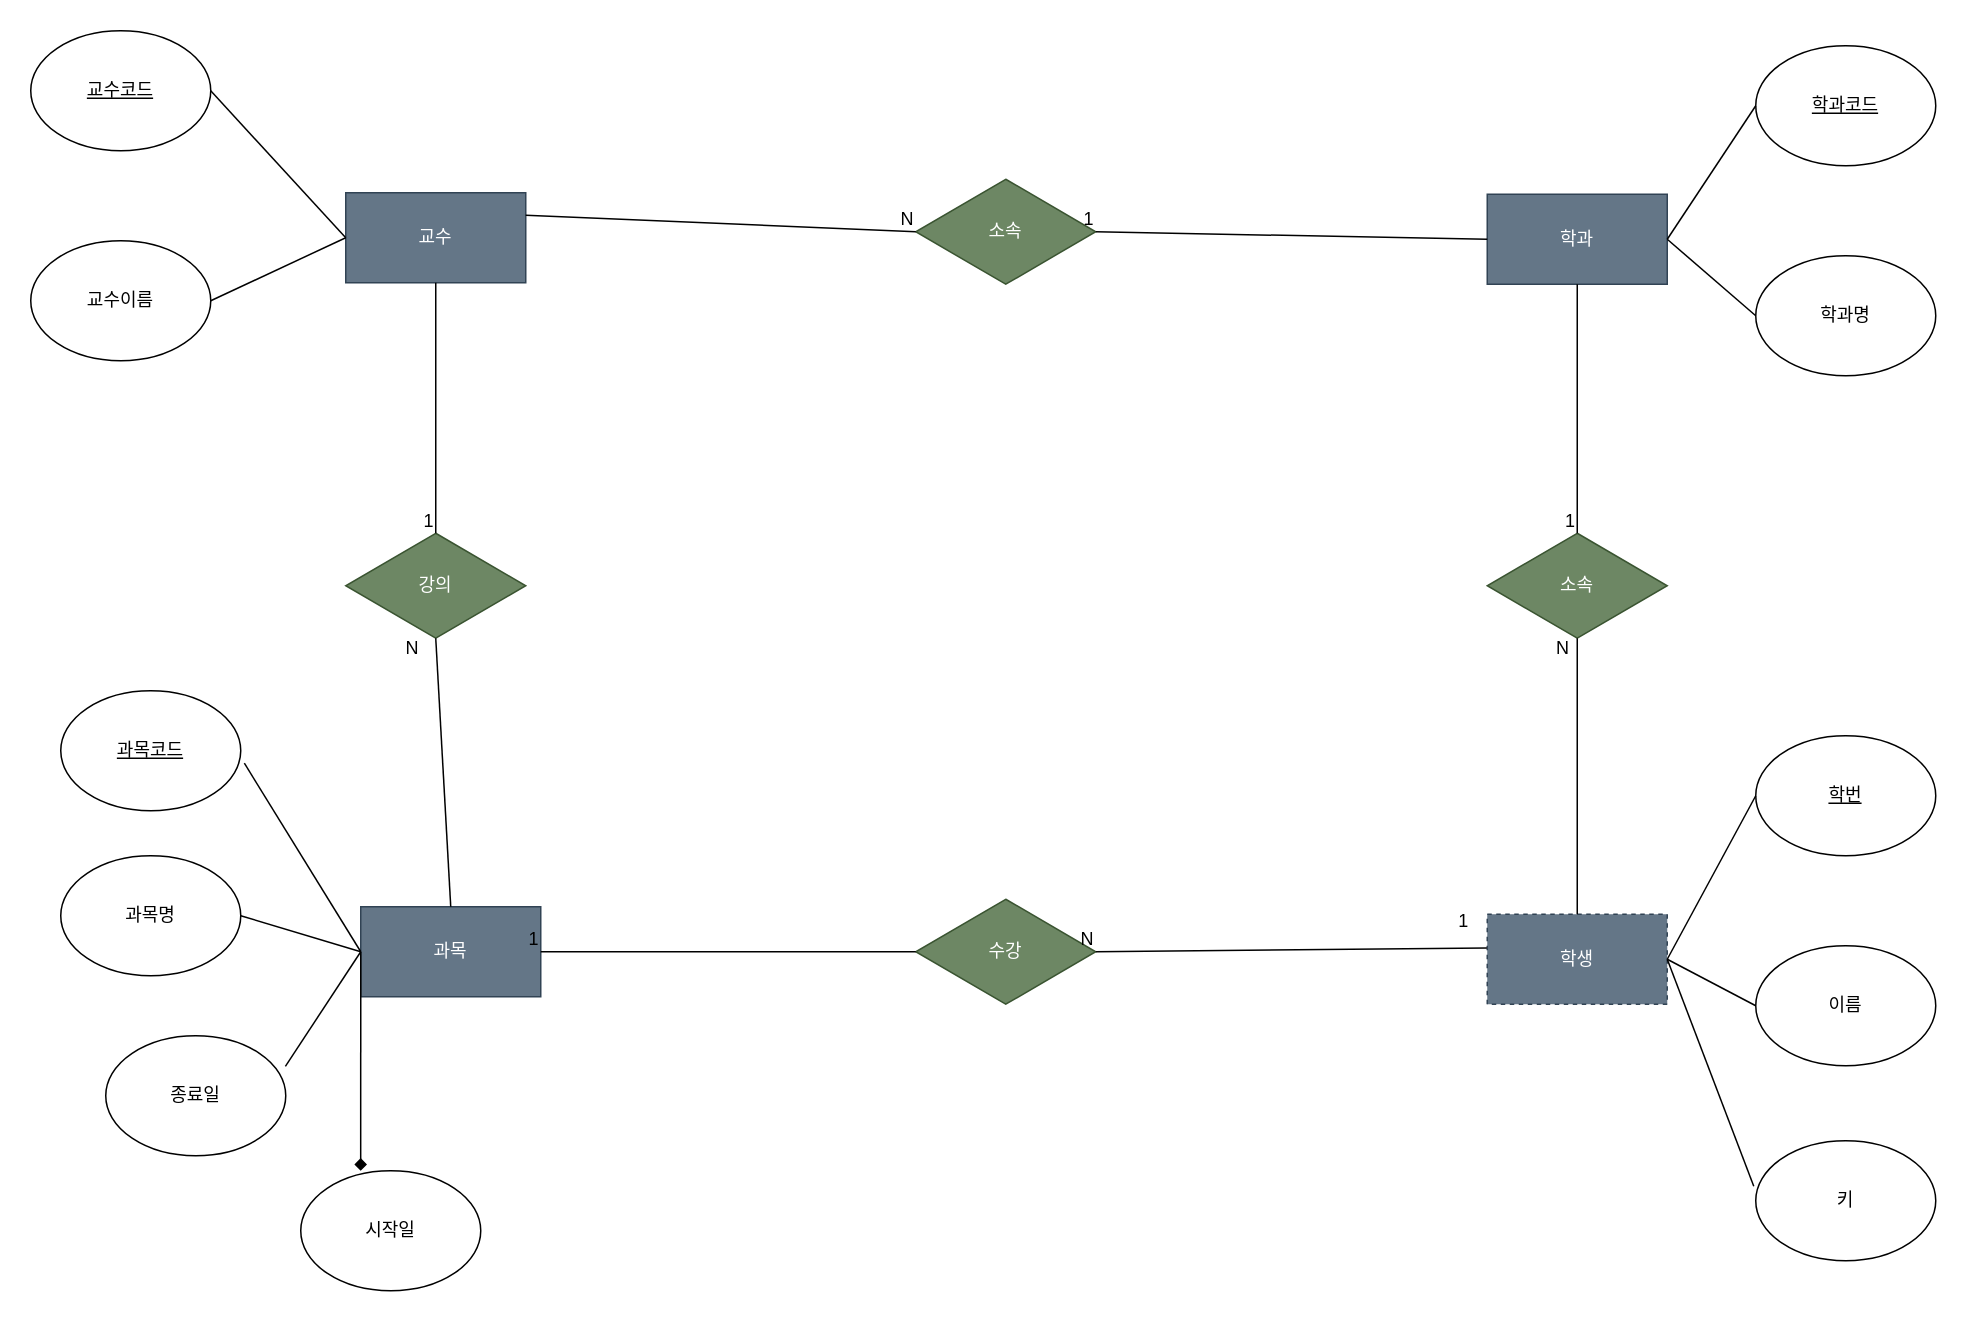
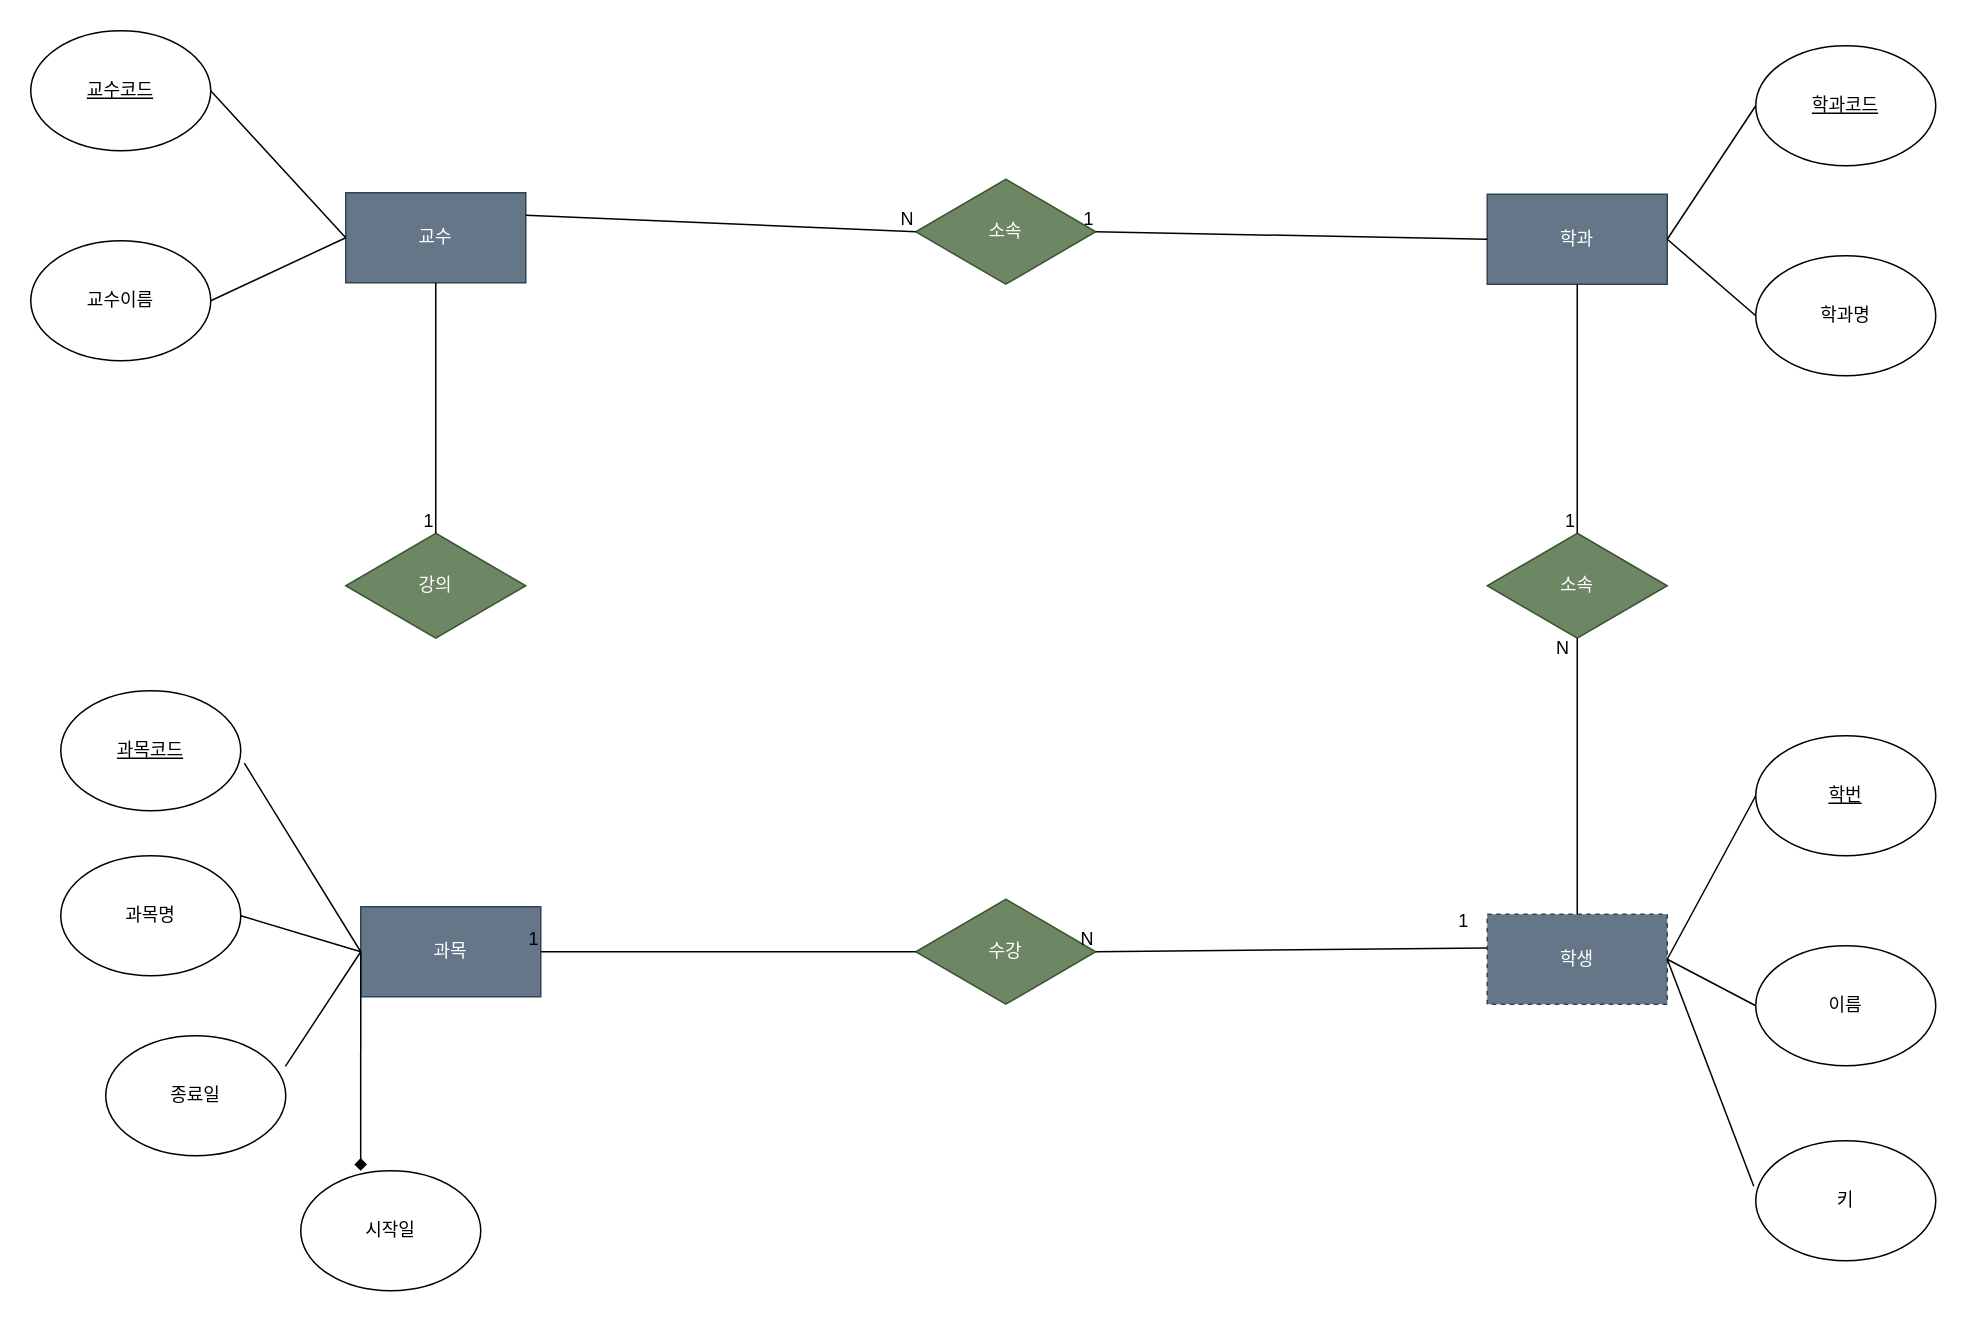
- <mxCell id="23" value="" style="endArrow=none;html=1;rounded=0;entryX=0.5;entryY=1;entryDx=0;entryDy=0;exitX=0.5;exitY=0;exitDx=0;exitDy=0;" edge="1" parent="1" source="4" target="6"><mxGeometry relative="1" as="geometry"><mxPoint x="210" y="510" as="sourcePoint" /><mxPoint x="370" y="510" as="targetPoint" /></mxGeometry></mxCell>
- <mxCell id="24" value="N" style="resizable=0;html=1;whiteSpace=wrap;align=right;verticalAlign=bottom;" connectable="0" vertex="1" parent="23"><mxGeometry x="1" relative="1" as="geometry"><mxPoint x="-10" y="15" as="offset" /></mxGeometry></mxCell>
